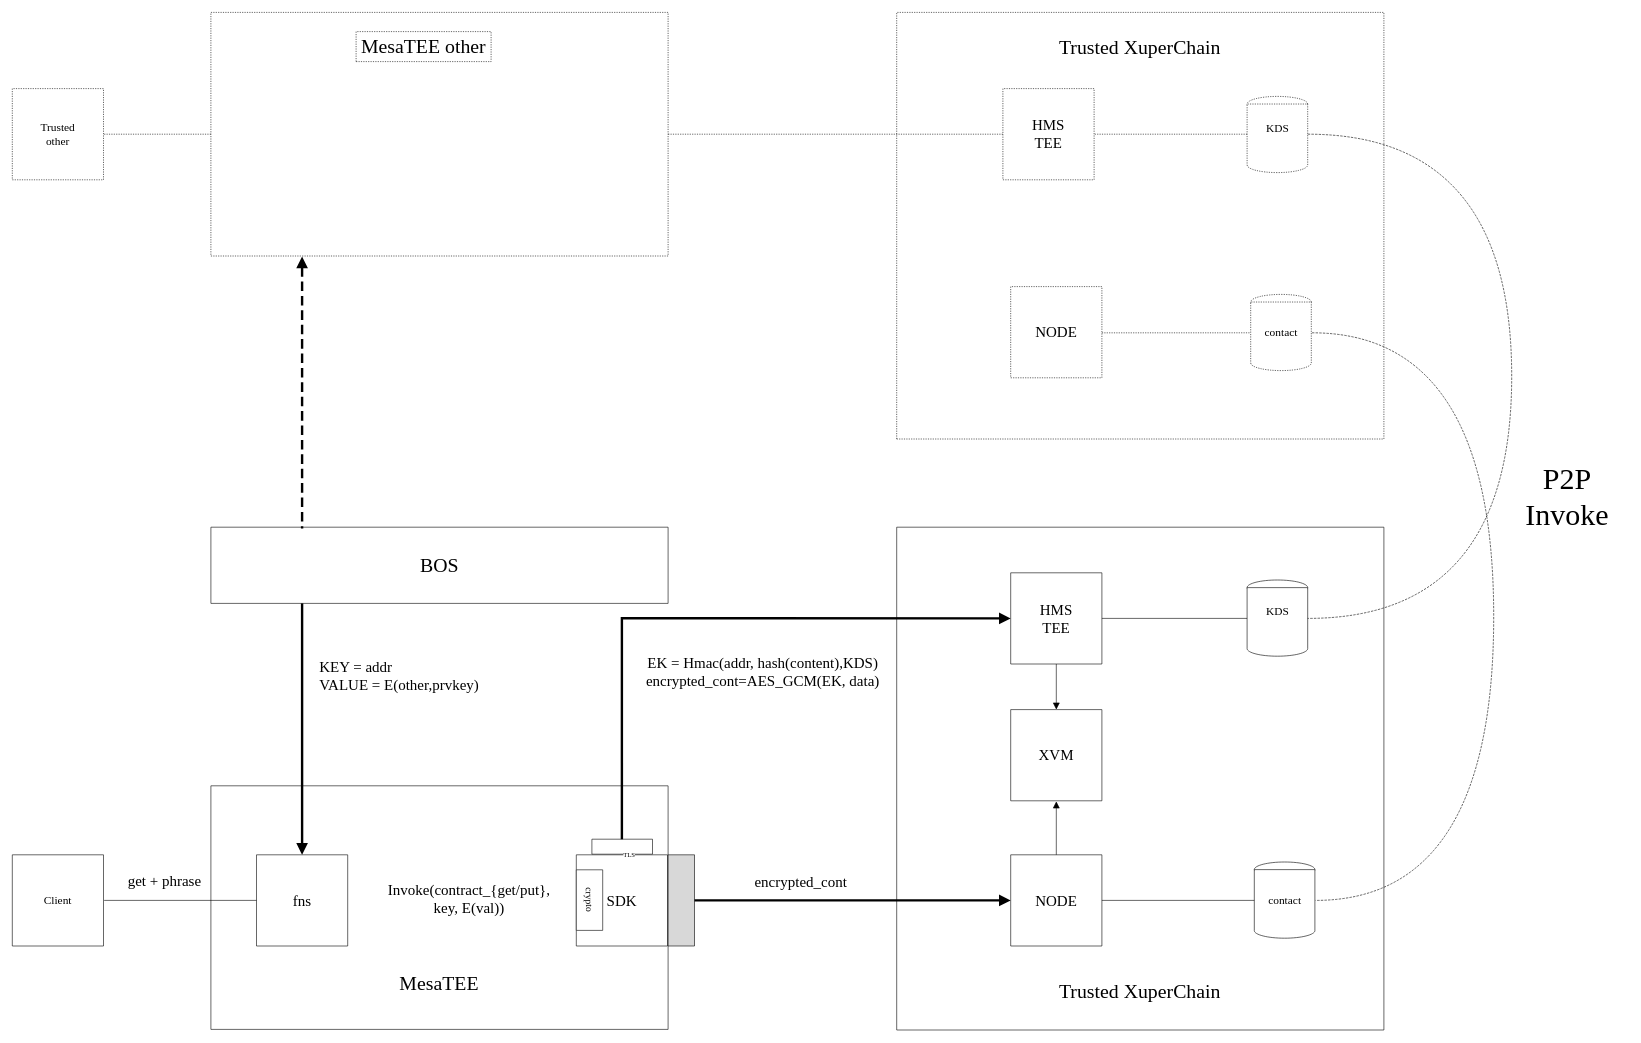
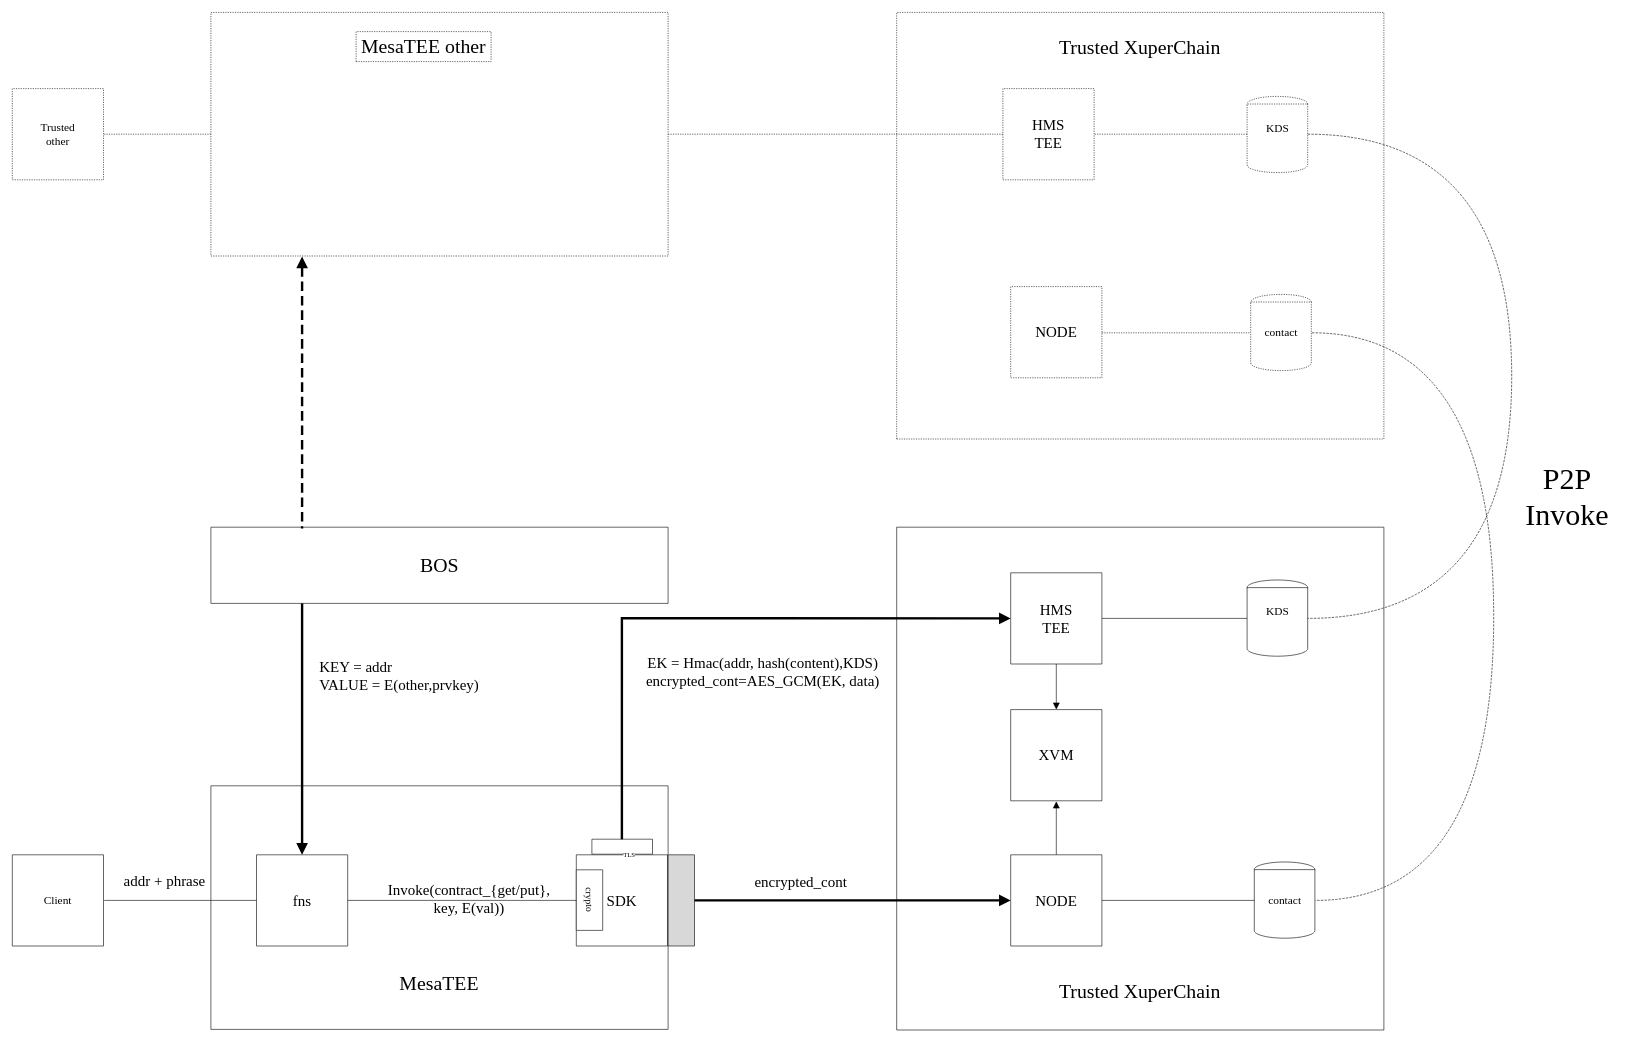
- <mxCell id="28" value="&lt;font style=&quot;font-size:25px;font-family:Calibri;color:#000000;direction:ltr;letter-spacing:0px;line-height:120%;opacity:1&quot;&gt;get + phrase&lt;br/&gt;&lt;/font&gt;" style="verticalAlign=middle;align=center;vsdxID=58;fillColor=none;gradientColor=none;shape=stencil(nZBLDoAgDERP0z3SIyjew0SURgSD+Lu9kMZoXLhwN9O+tukAlrNpJg1SzDH4QW/URgNYgZTkjA4UkwJUgGXng+6DX1zLfmoymdXo17xh5zmRJ6Q42BWCfc2oJfdAr+Yv+AP9Cb7OJ3H/2JG1HNGz/84klThPVCc=);strokeColor=none;labelBackgroundColor=none;rounded=0;html=1;whiteSpace=wrap;" parent="1" vertex="1"><mxGeometry x="186" y="1449" width="176" height="38" as="geometry" /></mxCell>
+ <mxCell id="28" value="&lt;font style=&quot;font-size:25px;font-family:Calibri;color:#000000;direction:ltr;letter-spacing:0px;line-height:120%;opacity:1&quot;&gt;addr + phrase&lt;br/&gt;&lt;/font&gt;" style="verticalAlign=middle;align=center;vsdxID=58;fillColor=none;gradientColor=none;shape=stencil(nZBLDoAgDERP0z3SIyjew0SURgSD+Lu9kMZoXLhwN9O+tukAlrNpJg1SzDH4QW/URgNYgZTkjA4UkwJUgGXng+6DX1zLfmoymdXo17xh5zmRJ6Q42BWCfc2oJfdAr+Yv+AP9Cb7OJ3H/2JG1HNGz/84klThPVCc=);strokeColor=none;labelBackgroundColor=none;rounded=0;html=1;whiteSpace=wrap;" parent="1" vertex="1"><mxGeometry x="186" y="1449" width="176" height="38" as="geometry" /></mxCell>
+ <mxCell id="57" style="vsdxID=24;edgeStyle=none;startArrow=none;endArrow=none;startSize=9;endSize=9;spacingTop=0;spacingBottom=0;spacingLeft=0;spacingRight=0;verticalAlign=middle;html=1;labelBackgroundColor=#ffffff;rounded=0;exitX=1;exitY=0.5;exitDx=0;exitDy=0;exitPerimeter=0;entryX=0;entryY=0.5;entryDx=0;entryDy=0;entryPerimeter=0;" parent="1" source="15" target="4" edge="1"><mxGeometry relative="1" as="geometry"><mxPoint x="-1" as="offset" /><Array as="points" /></mxGeometry></mxCell>
